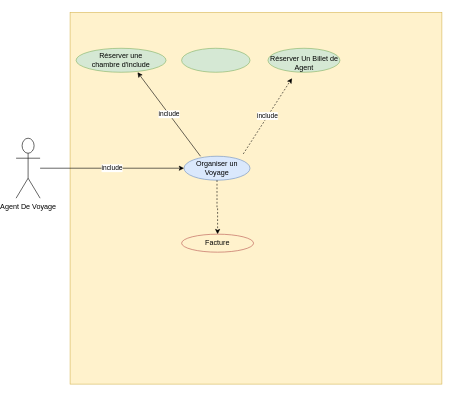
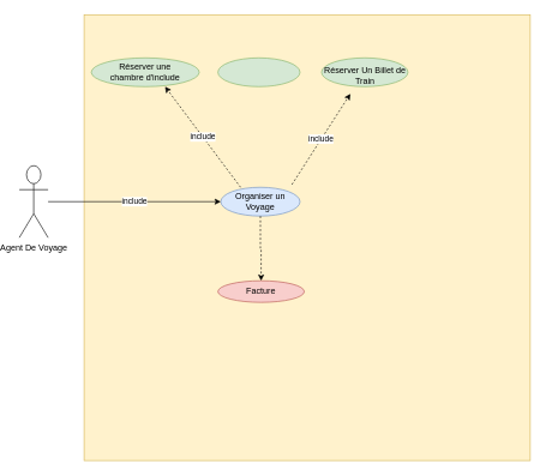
- <mxCell id="9" value="Réserver Un Billet de Agent" style="text;html=1;strokeColor=none;fillColor=none;align=center;verticalAlign=middle;whiteSpace=wrap;rounded=0;" vertex="1" parent="1"><mxGeometry x="441" y="90" width="119" height="30" as="geometry" /></mxCell>
+ <mxCell id="9" value="Réserver Un Billet de Train" style="text;html=1;strokeColor=none;fillColor=none;align=center;verticalAlign=middle;whiteSpace=wrap;rounded=0;" vertex="1" parent="1"><mxGeometry x="441" y="90" width="119" height="30" as="geometry" /></mxCell>
- <mxCell id="13" value="include" style="endArrow=classic;html=1;dashed=0;entryX=0.75;entryY=1;entryDx=0;entryDy=0;exitX=0.25;exitY=0;exitDx=0;exitDy=0;" edge="1" parent="1" source="11" target="6"><mxGeometry width="50" height="50" relative="1" as="geometry"><mxPoint x="290" y="270" as="sourcePoint" /><mxPoint x="340" y="220" as="targetPoint" /></mxGeometry></mxCell>
+ <mxCell id="13" value="include" style="endArrow=classic;html=1;dashed=1;entryX=0.75;entryY=1;entryDx=0;entryDy=0;exitX=0.25;exitY=0;exitDx=0;exitDy=0;" edge="1" parent="1" source="11" target="6"><mxGeometry width="50" height="50" relative="1" as="geometry"><mxPoint x="290" y="270" as="sourcePoint" /><mxPoint x="340" y="220" as="targetPoint" /></mxGeometry></mxCell>
- <mxCell id="15" value="Facture" style="ellipse;whiteSpace=wrap;html=1;fillColor=#fff2cc;strokeColor=#b85450;" vertex="1" parent="1"><mxGeometry x="296" y="390" width="120" height="30" as="geometry" /></mxCell>
+ <mxCell id="15" value="Facture" style="ellipse;whiteSpace=wrap;html=1;fillColor=#f8cecc;strokeColor=#b85450;" vertex="1" parent="1"><mxGeometry x="296" y="390" width="120" height="30" as="geometry" /></mxCell>
